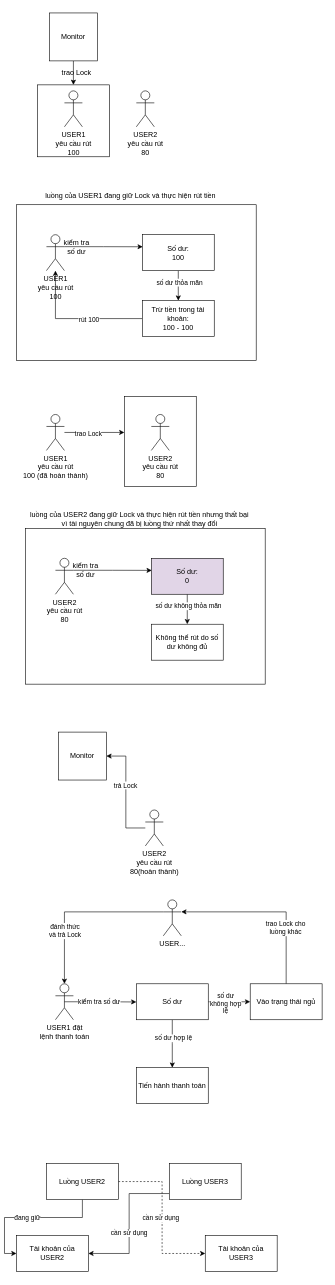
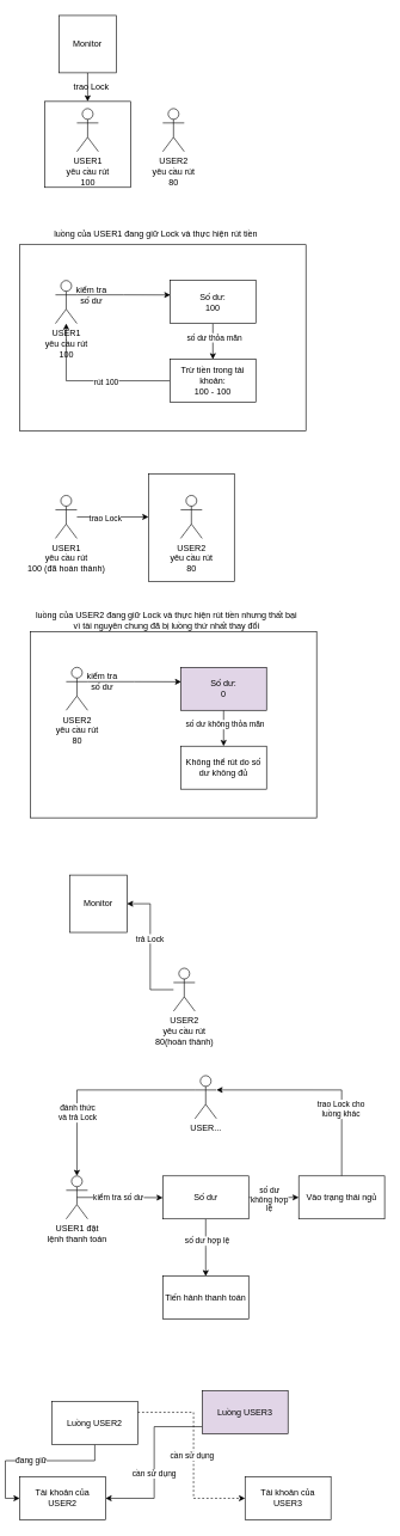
- <mxCell id="55" value="Luồng USER2" style="rounded=0;whiteSpace=wrap;html=1;" parent="1" vertex="1"><mxGeometry x="70" y="1940" width="120" height="60" as="geometry" /></mxCell>
+ <mxCell id="55" value="Luồng USER2" style="rounded=0;whiteSpace=wrap;html=1;" parent="1" vertex="1"><mxGeometry x="65" y="1955" width="120" height="60" as="geometry" /></mxCell>
- <mxCell id="58" value="Luồng USER3" style="rounded=0;whiteSpace=wrap;html=1;" parent="1" vertex="1"><mxGeometry x="275" y="1940" width="120" height="60" as="geometry" /></mxCell>
+ <mxCell id="58" value="Luồng USER3" style="rounded=0;whiteSpace=wrap;html=1;fillColor=#e1d5e7;" parent="1" vertex="1"><mxGeometry x="275" y="1940" width="120" height="60" as="geometry" /></mxCell>
